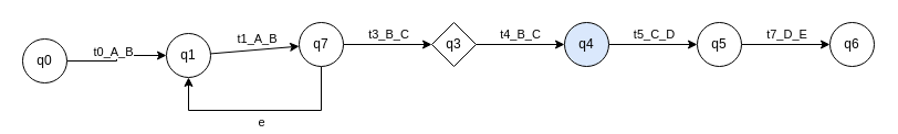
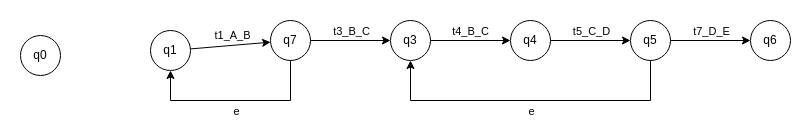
- <mxCell id="12" value="q3" style="rhombus;whiteSpace=wrap;html=1;aspect=fixed;" parent="1" vertex="1"><mxGeometry x="390" y="20" width="40" height="40" as="geometry" /></mxCell>
+ <mxCell id="12" value="q3" style="ellipse;whiteSpace=wrap;html=1;aspect=fixed;" parent="1" vertex="1"><mxGeometry x="390" y="20" width="40" height="40" as="geometry" /></mxCell>
- <mxCell id="18" value="q4" style="ellipse;whiteSpace=wrap;html=1;aspect=fixed;fillColor=#dae8fc;" parent="1" vertex="1"><mxGeometry x="510" y="20" width="40" height="40" as="geometry" /></mxCell>
+ <mxCell id="18" value="q4" style="ellipse;whiteSpace=wrap;html=1;aspect=fixed;" parent="1" vertex="1"><mxGeometry x="510" y="20" width="40" height="40" as="geometry" /></mxCell>
- <mxCell id="13" style="edgeStyle=orthogonalEdgeStyle;rounded=0;orthogonalLoop=1;jettySize=auto;html=1;" parent="1" source="15" target="4" edge="1"><mxGeometry relative="1" as="geometry" /></mxCell>
- <mxCell id="14" value="t0_A_B" style="edgeLabel;html=1;align=center;verticalAlign=middle;resizable=0;points=[];" parent="13" vertex="1" connectable="0"><mxGeometry y="4" relative="1" as="geometry"><mxPoint y="-6" as="offset" /></mxGeometry></mxCell>
+ <mxCell id="21" style="edgeStyle=orthogonalEdgeStyle;rounded=0;orthogonalLoop=1;jettySize=auto;html=1;" parent="1" source="23" target="12" edge="1"><mxGeometry relative="1" as="geometry"><Array as="points"><mxPoint x="650" y="100" /><mxPoint x="410" y="100" /></Array></mxGeometry></mxCell>
+ <mxCell id="22" value="e" style="edgeLabel;html=1;align=center;verticalAlign=middle;resizable=0;points=[];" parent="21" vertex="1" connectable="0"><mxGeometry x="0.031" y="1" relative="1" as="geometry"><mxPoint x="5" y="9" as="offset" /></mxGeometry></mxCell>
